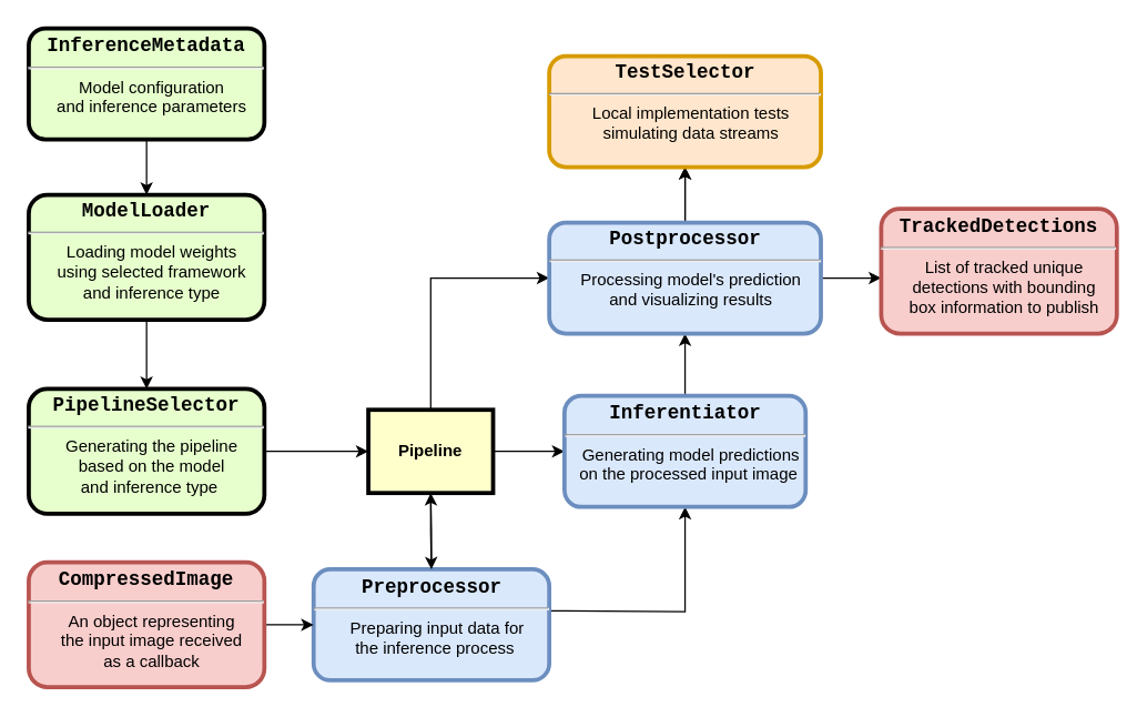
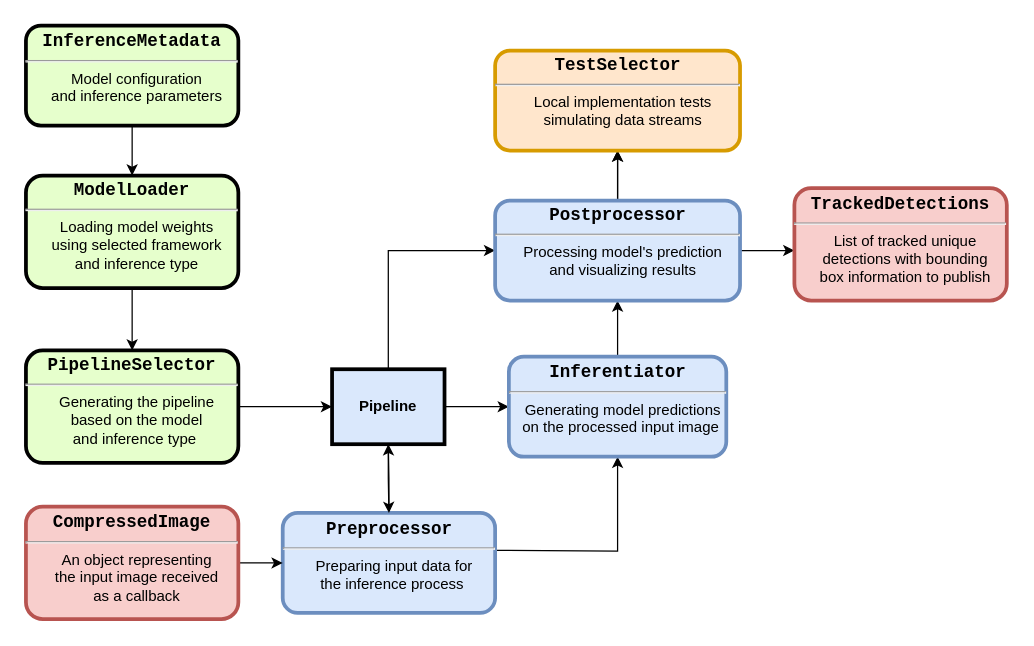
- <mxCell id="14" value="Pipeline" style="whiteSpace=wrap;align=center;verticalAlign=middle;fontStyle=1;strokeWidth=3;fillColor=#FFFFCC" vertex="1" parent="1"><mxGeometry x="265" y="295" width="90" height="60" as="geometry" /></mxCell>
+ <mxCell id="14" value="Pipeline" style="whiteSpace=wrap;align=center;verticalAlign=middle;fontStyle=1;strokeWidth=3;fillColor=#dae8fc;" vertex="1" parent="1"><mxGeometry x="265" y="295" width="90" height="60" as="geometry" /></mxCell>
